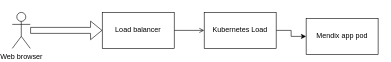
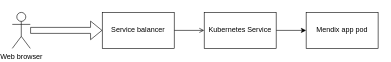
- <mxCell id="5" value="Load balancer" style="rounded=0;whiteSpace=wrap;html=1;" vertex="1" parent="1"><mxGeometry x="170" y="20" width="120" height="60" as="geometry" /></mxCell>
+ <mxCell id="5" value="Service balancer" style="rounded=0;whiteSpace=wrap;html=1;" vertex="1" parent="1"><mxGeometry x="170" y="20" width="120" height="60" as="geometry" /></mxCell>
- <mxCell id="7" value="Kubernetes Load" style="rounded=0;whiteSpace=wrap;html=1;" vertex="1" parent="1"><mxGeometry x="340" y="20" width="120" height="60" as="geometry" /></mxCell>
+ <mxCell id="7" value="Kubernetes Service" style="rounded=0;whiteSpace=wrap;html=1;" vertex="1" parent="1"><mxGeometry x="340" y="20" width="120" height="60" as="geometry" /></mxCell>
- <mxCell id="8" value="Mendix app pod" style="rounded=0;whiteSpace=wrap;html=1;" vertex="1" parent="1"><mxGeometry x="510" y="30" width="120" height="60" as="geometry" /></mxCell>
+ <mxCell id="8" value="Mendix app pod" style="rounded=0;whiteSpace=wrap;html=1;" vertex="1" parent="1"><mxGeometry x="510" y="20" width="120" height="60" as="geometry" /></mxCell>
